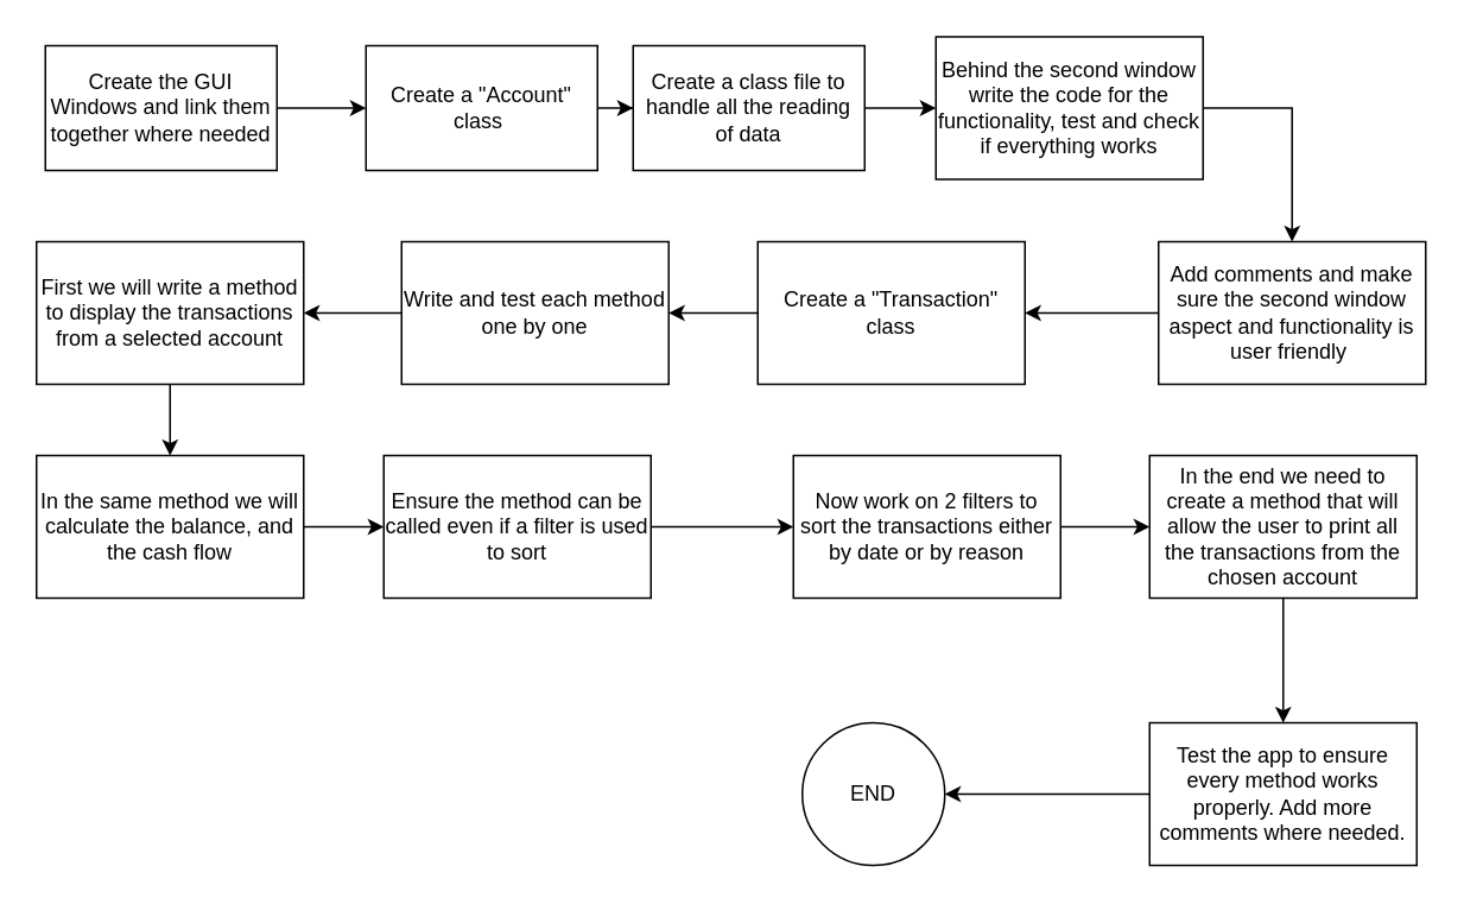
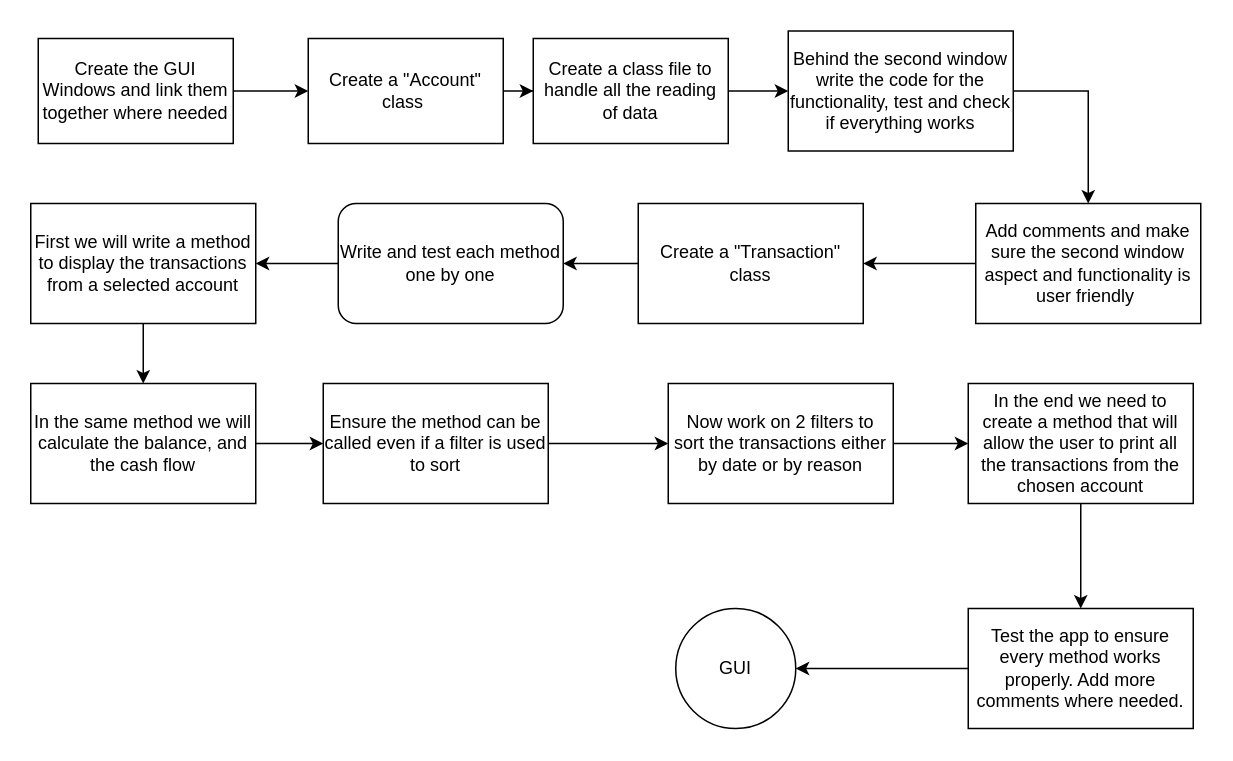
- <mxCell id="15" value="Write and test each method one by one" style="rounded=0;whiteSpace=wrap;html=1;" vertex="1" parent="1"><mxGeometry x="225" y="135" width="150" height="80" as="geometry" /></mxCell>
+ <mxCell id="15" value="Write and test each method one by one" style="whiteSpace=wrap;html=1;rounded=1;" vertex="1" parent="1"><mxGeometry x="225" y="135" width="150" height="80" as="geometry" /></mxCell>
- <mxCell id="28" value="END" style="ellipse;whiteSpace=wrap;html=1;rounded=0;" vertex="1" parent="1"><mxGeometry x="450" y="405" width="80" height="80" as="geometry" /></mxCell>
+ <mxCell id="28" value="GUI" style="ellipse;whiteSpace=wrap;html=1;rounded=0;" vertex="1" parent="1"><mxGeometry x="450" y="405" width="80" height="80" as="geometry" /></mxCell>
